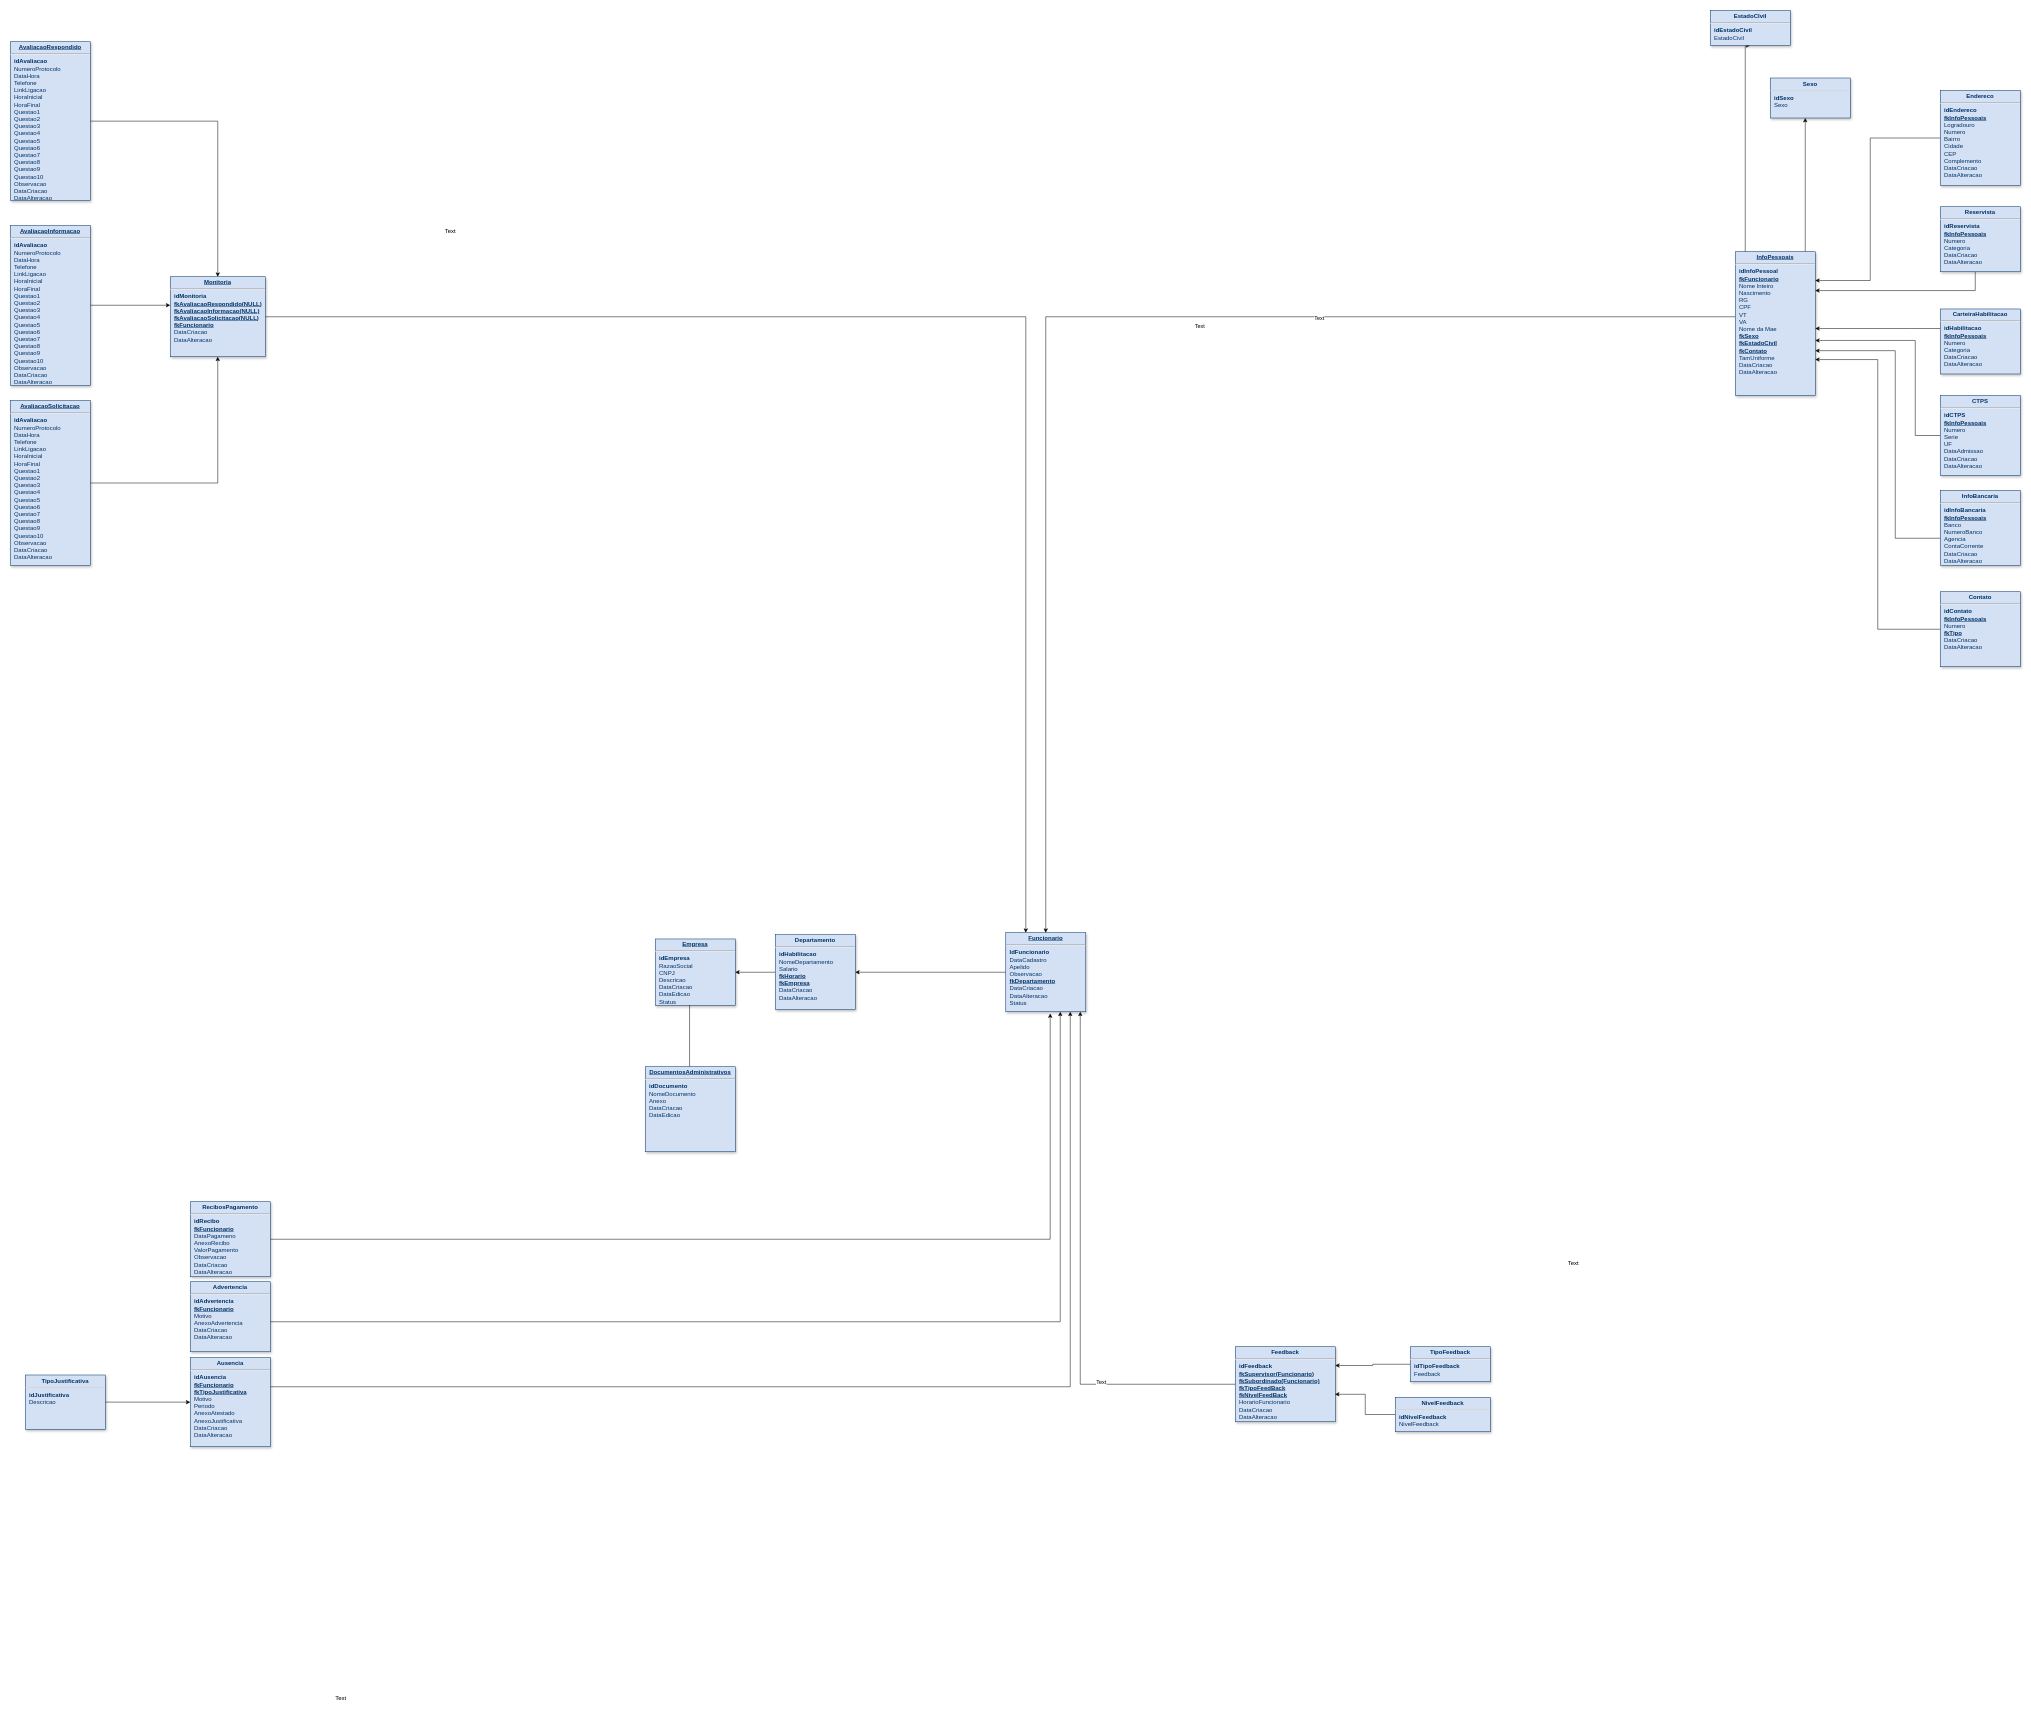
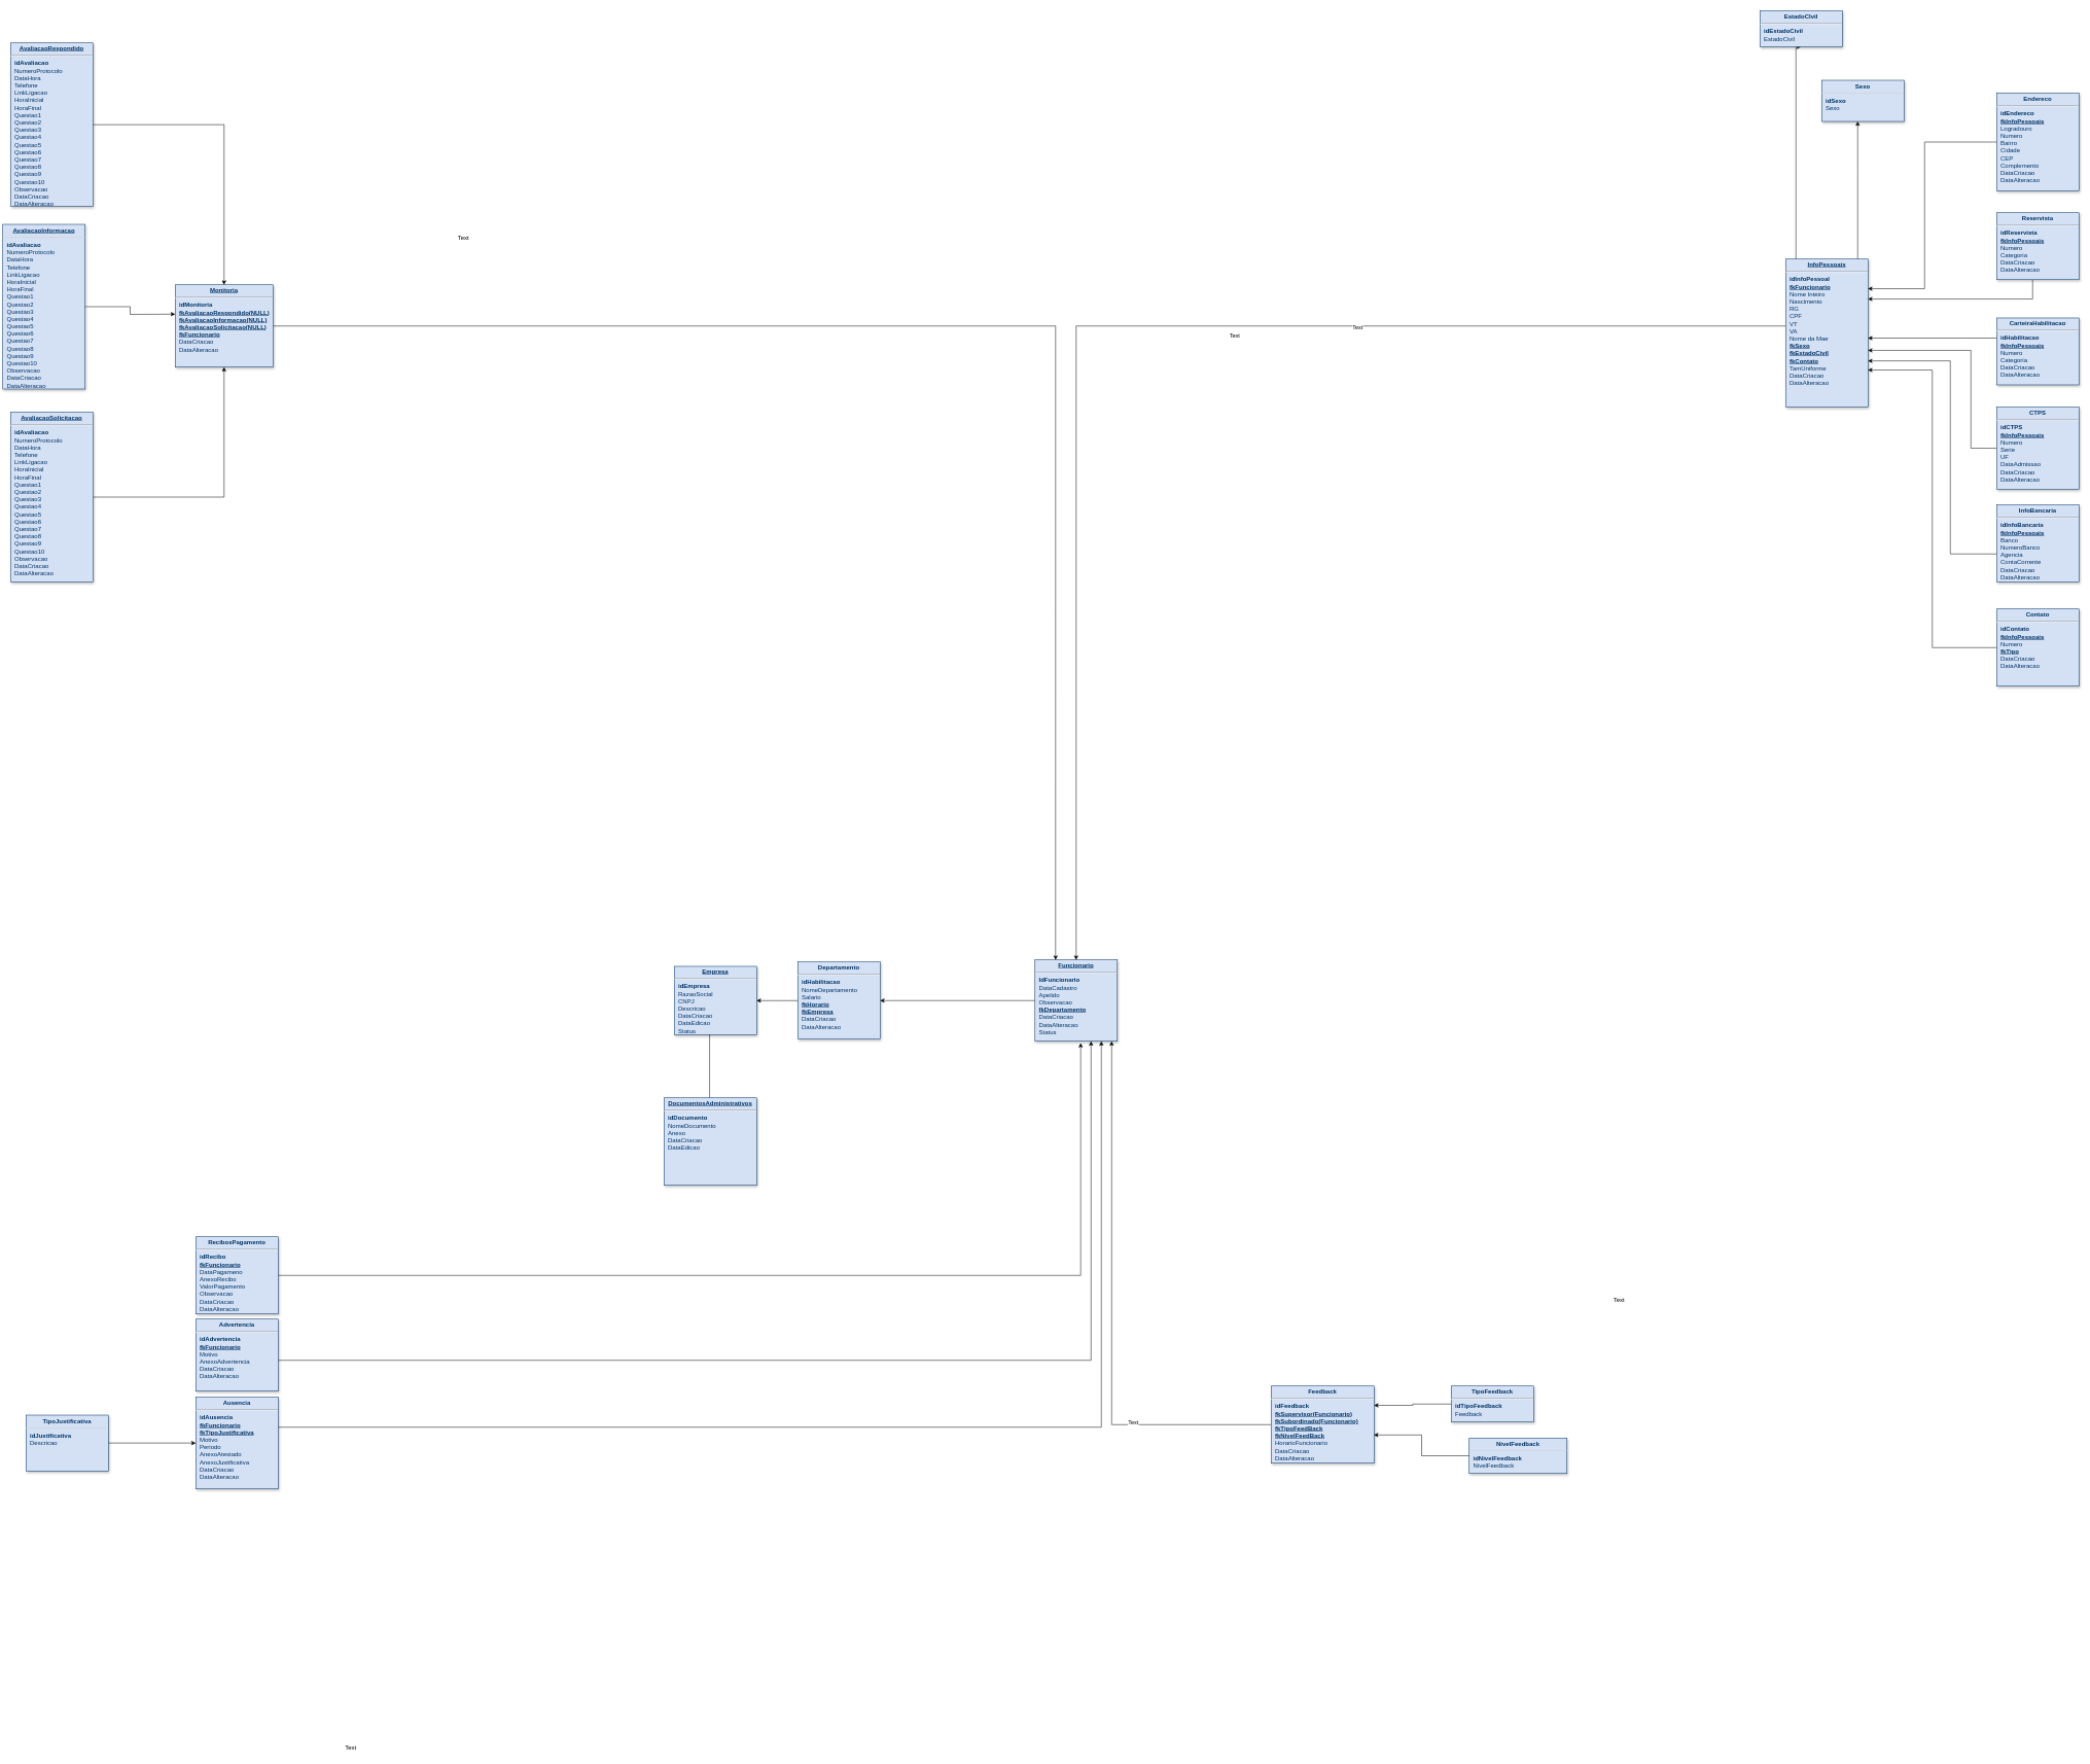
- <mxCell id="39" value="&lt;p style=&quot;margin: 0px ; margin-top: 4px ; text-align: center ; text-decoration: underline&quot;&gt;&lt;b&gt;AvaliacaoInformacao&lt;/b&gt;&lt;/p&gt;&lt;hr&gt;&lt;p style=&quot;margin: 0px ; margin-left: 8px&quot;&gt;&lt;b&gt;idAvaliacao&lt;/b&gt;&lt;/p&gt;&lt;p style=&quot;margin: 0px 0px 0px 8px&quot;&gt;NumeroProtocolo&lt;br&gt;DataHora&lt;br&gt;Telefone&lt;/p&gt;&lt;p style=&quot;margin: 0px 0px 0px 8px&quot;&gt;LinkLigacao&lt;br&gt;HoraInicial&lt;br&gt;HoraFinal&lt;/p&gt;&lt;p style=&quot;margin: 0px 0px 0px 8px&quot;&gt;Questao1&lt;/p&gt;&lt;p style=&quot;margin: 0px 0px 0px 8px&quot;&gt;Questao2&lt;/p&gt;&lt;p style=&quot;margin: 0px 0px 0px 8px&quot;&gt;Questao3&lt;/p&gt;&lt;p style=&quot;margin: 0px 0px 0px 8px&quot;&gt;Questao4&lt;br&gt;&lt;/p&gt;&lt;p style=&quot;margin: 0px 0px 0px 8px&quot;&gt;Questao5&lt;br&gt;&lt;/p&gt;&lt;p style=&quot;margin: 0px 0px 0px 8px&quot;&gt;Questao6&lt;/p&gt;&lt;p style=&quot;margin: 0px 0px 0px 8px&quot;&gt;Questao7&lt;br&gt;&lt;/p&gt;&lt;p style=&quot;margin: 0px 0px 0px 8px&quot;&gt;Questao8&lt;br&gt;&lt;/p&gt;&lt;p style=&quot;margin: 0px 0px 0px 8px&quot;&gt;Questao9&lt;br&gt;&lt;/p&gt;&lt;p style=&quot;margin: 0px 0px 0px 8px&quot;&gt;Questao10&lt;br&gt;&lt;/p&gt;&lt;p style=&quot;margin: 0px 0px 0px 8px&quot;&gt;Observacao&lt;/p&gt;&lt;p style=&quot;margin: 0px ; margin-left: 8px&quot;&gt;DataCriacao&lt;/p&gt;&lt;p style=&quot;margin: 0px ; margin-left: 8px&quot;&gt;DataAlteracao&lt;/p&gt;&lt;p style=&quot;margin: 0px ; margin-left: 8px&quot;&gt;&lt;br&gt;&lt;/p&gt;&lt;p style=&quot;margin: 0px ; margin-left: 8px&quot;&gt;&lt;br&gt;&lt;/p&gt;" style="verticalAlign=top;align=left;overflow=fill;fontSize=12;fontFamily=Helvetica;html=1;strokeColor=#003366;shadow=1;fillColor=#D4E1F5;fontColor=#003366" parent="1" vertex="1"><mxGeometry x="20" y="450.5" width="160" height="320" as="geometry" /></mxCell>
+ <mxCell id="39" value="&lt;p style=&quot;margin: 0px ; margin-top: 4px ; text-align: center ; text-decoration: underline&quot;&gt;&lt;b&gt;AvaliacaoInformacao&lt;/b&gt;&lt;/p&gt;&lt;hr&gt;&lt;p style=&quot;margin: 0px ; margin-left: 8px&quot;&gt;&lt;b&gt;idAvaliacao&lt;/b&gt;&lt;/p&gt;&lt;p style=&quot;margin: 0px 0px 0px 8px&quot;&gt;NumeroProtocolo&lt;br&gt;DataHora&lt;br&gt;Telefone&lt;/p&gt;&lt;p style=&quot;margin: 0px 0px 0px 8px&quot;&gt;LinkLigacao&lt;br&gt;HoraInicial&lt;br&gt;HoraFinal&lt;/p&gt;&lt;p style=&quot;margin: 0px 0px 0px 8px&quot;&gt;Questao1&lt;/p&gt;&lt;p style=&quot;margin: 0px 0px 0px 8px&quot;&gt;Questao2&lt;/p&gt;&lt;p style=&quot;margin: 0px 0px 0px 8px&quot;&gt;Questao3&lt;/p&gt;&lt;p style=&quot;margin: 0px 0px 0px 8px&quot;&gt;Questao4&lt;br&gt;&lt;/p&gt;&lt;p style=&quot;margin: 0px 0px 0px 8px&quot;&gt;Questao5&lt;br&gt;&lt;/p&gt;&lt;p style=&quot;margin: 0px 0px 0px 8px&quot;&gt;Questao6&lt;/p&gt;&lt;p style=&quot;margin: 0px 0px 0px 8px&quot;&gt;Questao7&lt;br&gt;&lt;/p&gt;&lt;p style=&quot;margin: 0px 0px 0px 8px&quot;&gt;Questao8&lt;br&gt;&lt;/p&gt;&lt;p style=&quot;margin: 0px 0px 0px 8px&quot;&gt;Questao9&lt;br&gt;&lt;/p&gt;&lt;p style=&quot;margin: 0px 0px 0px 8px&quot;&gt;Questao10&lt;br&gt;&lt;/p&gt;&lt;p style=&quot;margin: 0px 0px 0px 8px&quot;&gt;Observacao&lt;/p&gt;&lt;p style=&quot;margin: 0px ; margin-left: 8px&quot;&gt;DataCriacao&lt;/p&gt;&lt;p style=&quot;margin: 0px ; margin-left: 8px&quot;&gt;DataAlteracao&lt;/p&gt;&lt;p style=&quot;margin: 0px ; margin-left: 8px&quot;&gt;&lt;br&gt;&lt;/p&gt;&lt;p style=&quot;margin: 0px ; margin-left: 8px&quot;&gt;&lt;br&gt;&lt;/p&gt;" style="verticalAlign=top;align=left;overflow=fill;fontSize=12;fontFamily=Helvetica;html=1;strokeColor=#003366;shadow=1;fillColor=#D4E1F5;fontColor=#003366" parent="1" vertex="1"><mxGeometry x="5" y="435.5" width="160" height="320" as="geometry" /></mxCell>
- <mxCell id="33" value="&lt;p style=&quot;margin: 4px 0px 0px ; text-align: center&quot;&gt;&lt;strong&gt;NivelFeedback&lt;/strong&gt;&lt;/p&gt;&lt;hr&gt;&lt;p style=&quot;margin: 0px ; margin-left: 8px&quot;&gt;&lt;b&gt;idNivelFeedback&lt;/b&gt;&lt;/p&gt;&lt;p style=&quot;margin: 0px ; margin-left: 8px&quot;&gt;NivelFeedback&lt;/p&gt;&lt;p style=&quot;margin: 0px 0px 0px 8px&quot;&gt;&lt;br&gt;&lt;/p&gt;&lt;p style=&quot;margin: 0px 0px 0px 8px&quot;&gt;&lt;br&gt;&lt;/p&gt;&lt;p style=&quot;margin: 0px 0px 0px 8px&quot;&gt;&lt;br&gt;&lt;/p&gt;" style="verticalAlign=top;align=left;overflow=fill;fontSize=12;fontFamily=Helvetica;html=1;strokeColor=#003366;shadow=1;fillColor=#D4E1F5;fontColor=#003366" parent="1" vertex="1"><mxGeometry x="2790" y="2794" width="190" height="69" as="geometry" /></mxCell>
+ <mxCell id="33" value="&lt;p style=&quot;margin: 4px 0px 0px ; text-align: center&quot;&gt;&lt;strong&gt;NivelFeedback&lt;/strong&gt;&lt;/p&gt;&lt;hr&gt;&lt;p style=&quot;margin: 0px ; margin-left: 8px&quot;&gt;&lt;b&gt;idNivelFeedback&lt;/b&gt;&lt;/p&gt;&lt;p style=&quot;margin: 0px ; margin-left: 8px&quot;&gt;NivelFeedback&lt;/p&gt;&lt;p style=&quot;margin: 0px 0px 0px 8px&quot;&gt;&lt;br&gt;&lt;/p&gt;&lt;p style=&quot;margin: 0px 0px 0px 8px&quot;&gt;&lt;br&gt;&lt;/p&gt;&lt;p style=&quot;margin: 0px 0px 0px 8px&quot;&gt;&lt;br&gt;&lt;/p&gt;" style="verticalAlign=top;align=left;overflow=fill;fontSize=12;fontFamily=Helvetica;html=1;strokeColor=#003366;shadow=1;fillColor=#D4E1F5;fontColor=#003366" parent="1" vertex="1"><mxGeometry x="2855" y="2794" width="190" height="69" as="geometry" /></mxCell>
